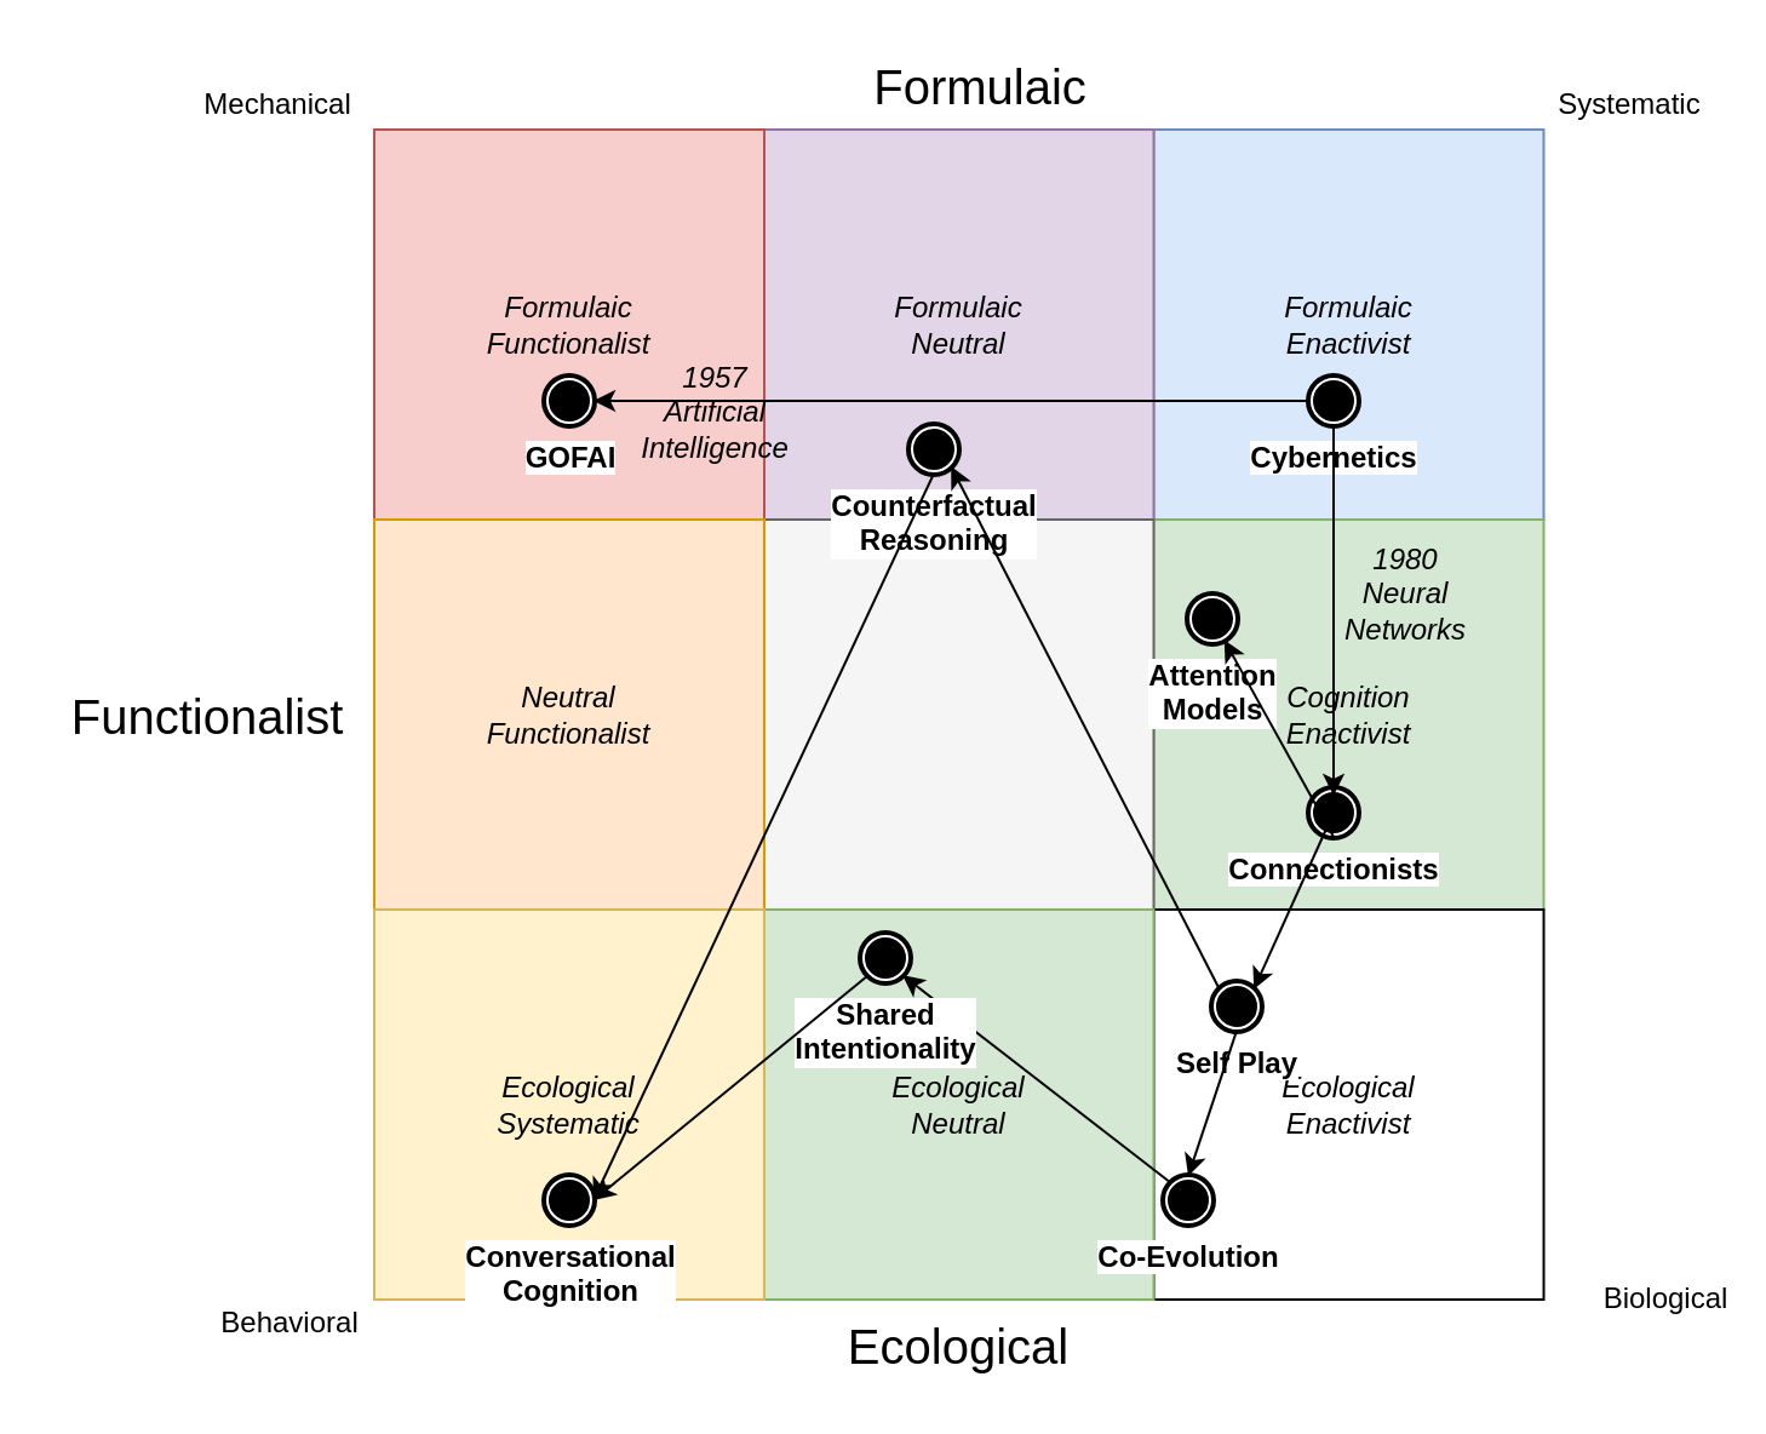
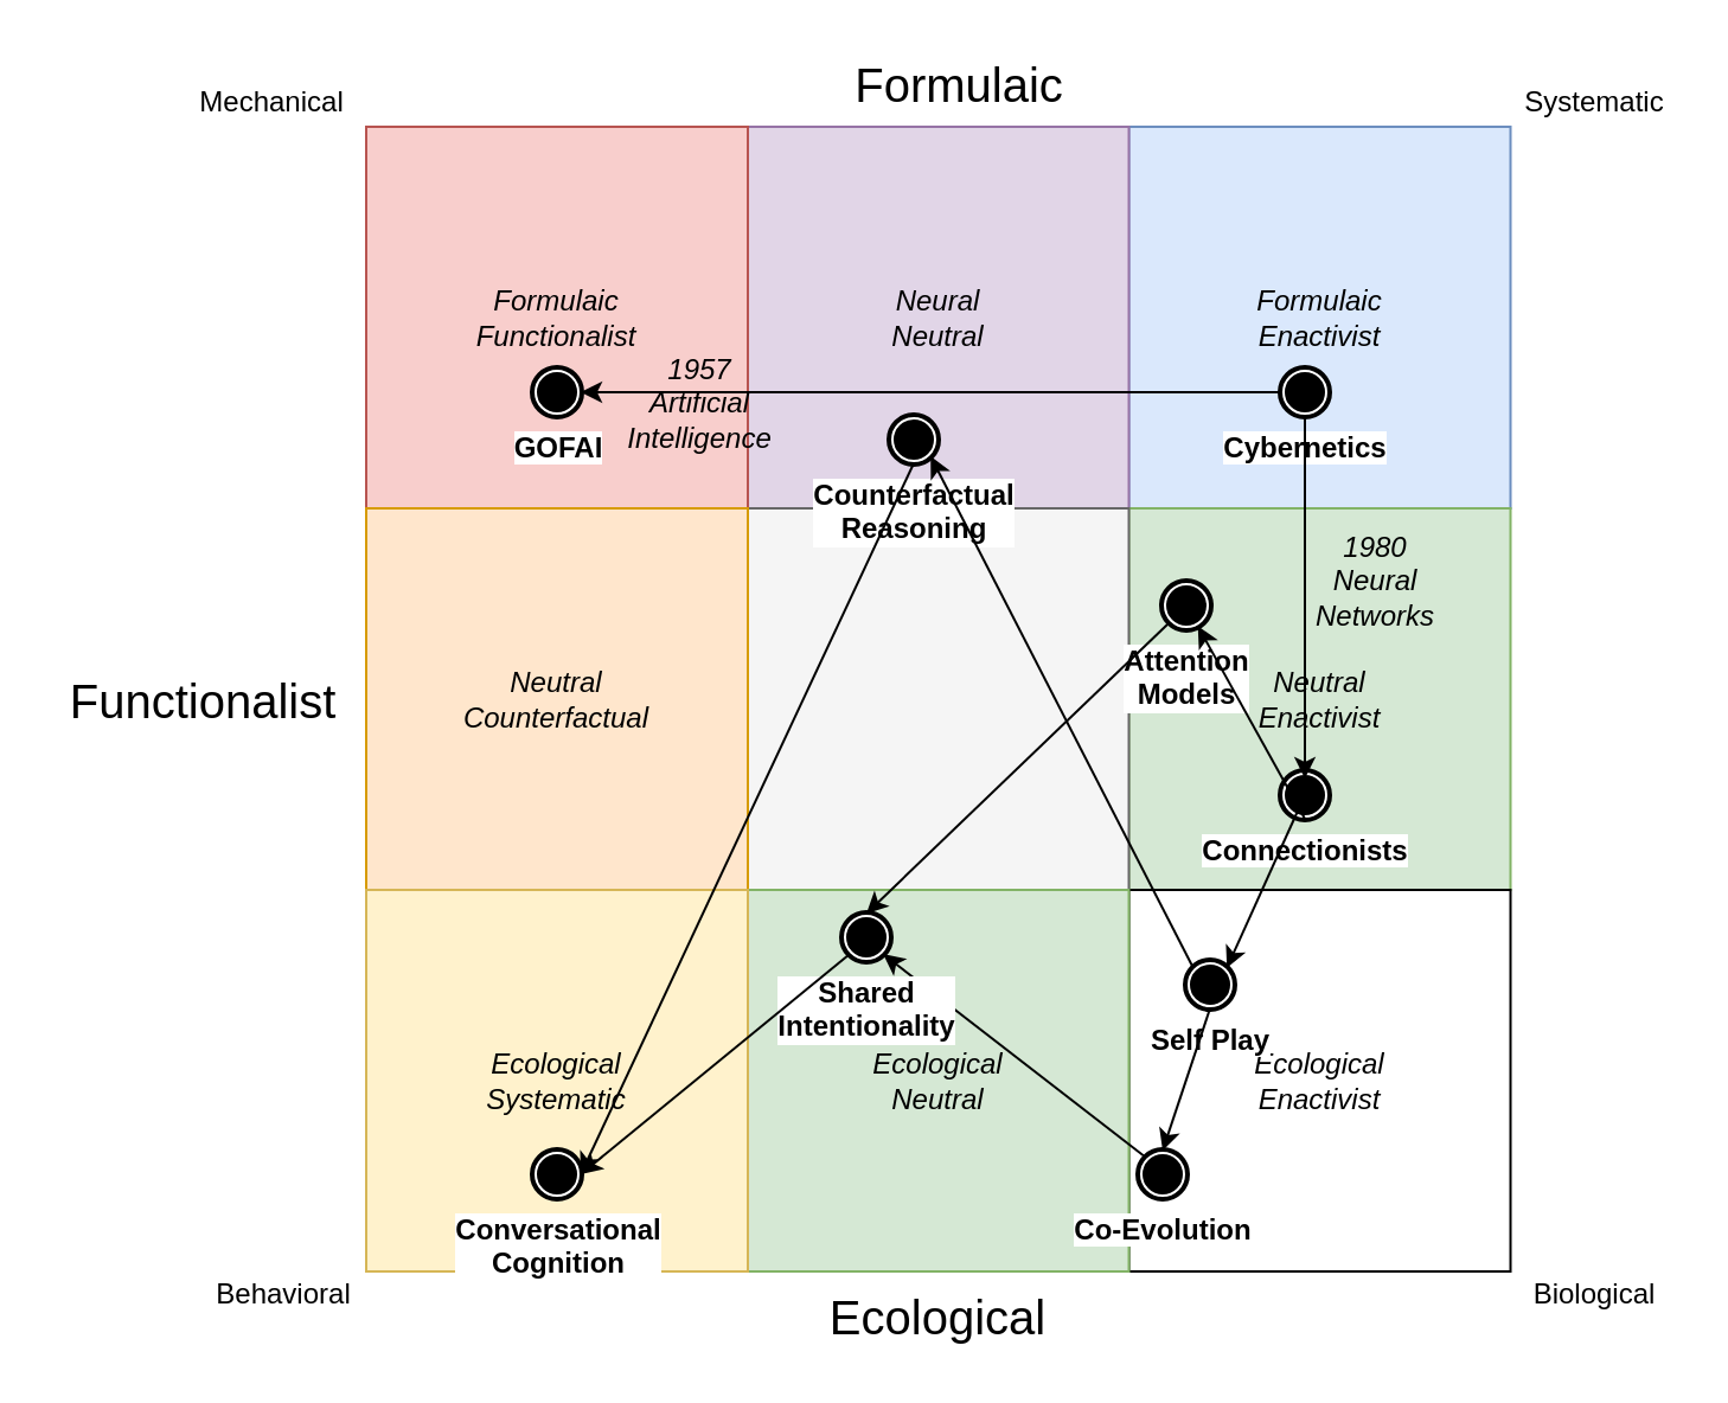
- <mxCell id="3" value="Formulaic&lt;br&gt;Neutral" style="whiteSpace=wrap;html=1;aspect=fixed;fillColor=#e1d5e7;strokeColor=#9673a6;labelPosition=center;verticalLabelPosition=middle;align=center;verticalAlign=middle;fontStyle=2" parent="1" vertex="1"><mxGeometry x="314.75" y="53" width="161" height="161" as="geometry" /></mxCell>
+ <mxCell id="3" value="Neural&lt;br&gt;Neutral" style="whiteSpace=wrap;html=1;aspect=fixed;fillColor=#e1d5e7;strokeColor=#9673a6;labelPosition=center;verticalLabelPosition=middle;align=center;verticalAlign=middle;fontStyle=2" parent="1" vertex="1"><mxGeometry x="314.75" y="53" width="161" height="161" as="geometry" /></mxCell>
- <mxCell id="7" value="Neutral&lt;br&gt;Functionalist" style="whiteSpace=wrap;html=1;aspect=fixed;fillColor=#ffe6cc;strokeColor=#d79b00;fontStyle=2" parent="1" vertex="1"><mxGeometry x="154" y="214" width="161" height="161" as="geometry" /></mxCell>
+ <mxCell id="7" value="Neutral&lt;br&gt;Counterfactual" style="whiteSpace=wrap;html=1;aspect=fixed;fillColor=#ffe6cc;strokeColor=#d79b00;fontStyle=2" parent="1" vertex="1"><mxGeometry x="154" y="214" width="161" height="161" as="geometry" /></mxCell>
- <mxCell id="5" value="Cognition&lt;br&gt;Enactivist" style="whiteSpace=wrap;html=1;aspect=fixed;fillColor=#d5e8d4;strokeColor=#82b366;fontStyle=2" parent="1" vertex="1"><mxGeometry x="475.75" y="214" width="161" height="161" as="geometry" /></mxCell>
+ <mxCell id="5" value="Neutral&lt;br&gt;Enactivist" style="whiteSpace=wrap;html=1;aspect=fixed;fillColor=#d5e8d4;strokeColor=#82b366;fontStyle=2" parent="1" vertex="1"><mxGeometry x="475.75" y="214" width="161" height="161" as="geometry" /></mxCell>
+ <mxCell id="30" value="" style="endArrow=classic;html=1;exitX=0.145;exitY=0.855;exitDx=0;exitDy=0;exitPerimeter=0;entryX=0.5;entryY=0;entryDx=0;entryDy=0;" parent="1" source="29" target="35" edge="1"><mxGeometry width="50" height="50" relative="1" as="geometry"><mxPoint y="545" as="sourcePoint" x="40" /><mxPoint x="90" y="495" as="targetPoint" /></mxGeometry></mxCell>
- <mxCell id="16" value="Biological" style="text;html=1;align=center;verticalAlign=middle;resizable=0;points=[];autosize=1;" parent="1" vertex="1"><mxGeometry x="651.75" y="526" width="70" height="20" as="geometry" /></mxCell>
+ <mxCell id="16" value="Biological" style="text;html=1;align=center;verticalAlign=middle;resizable=0;points=[];autosize=1;" parent="1" vertex="1"><mxGeometry x="636.75" y="536" width="70" height="20" as="geometry" /></mxCell>
